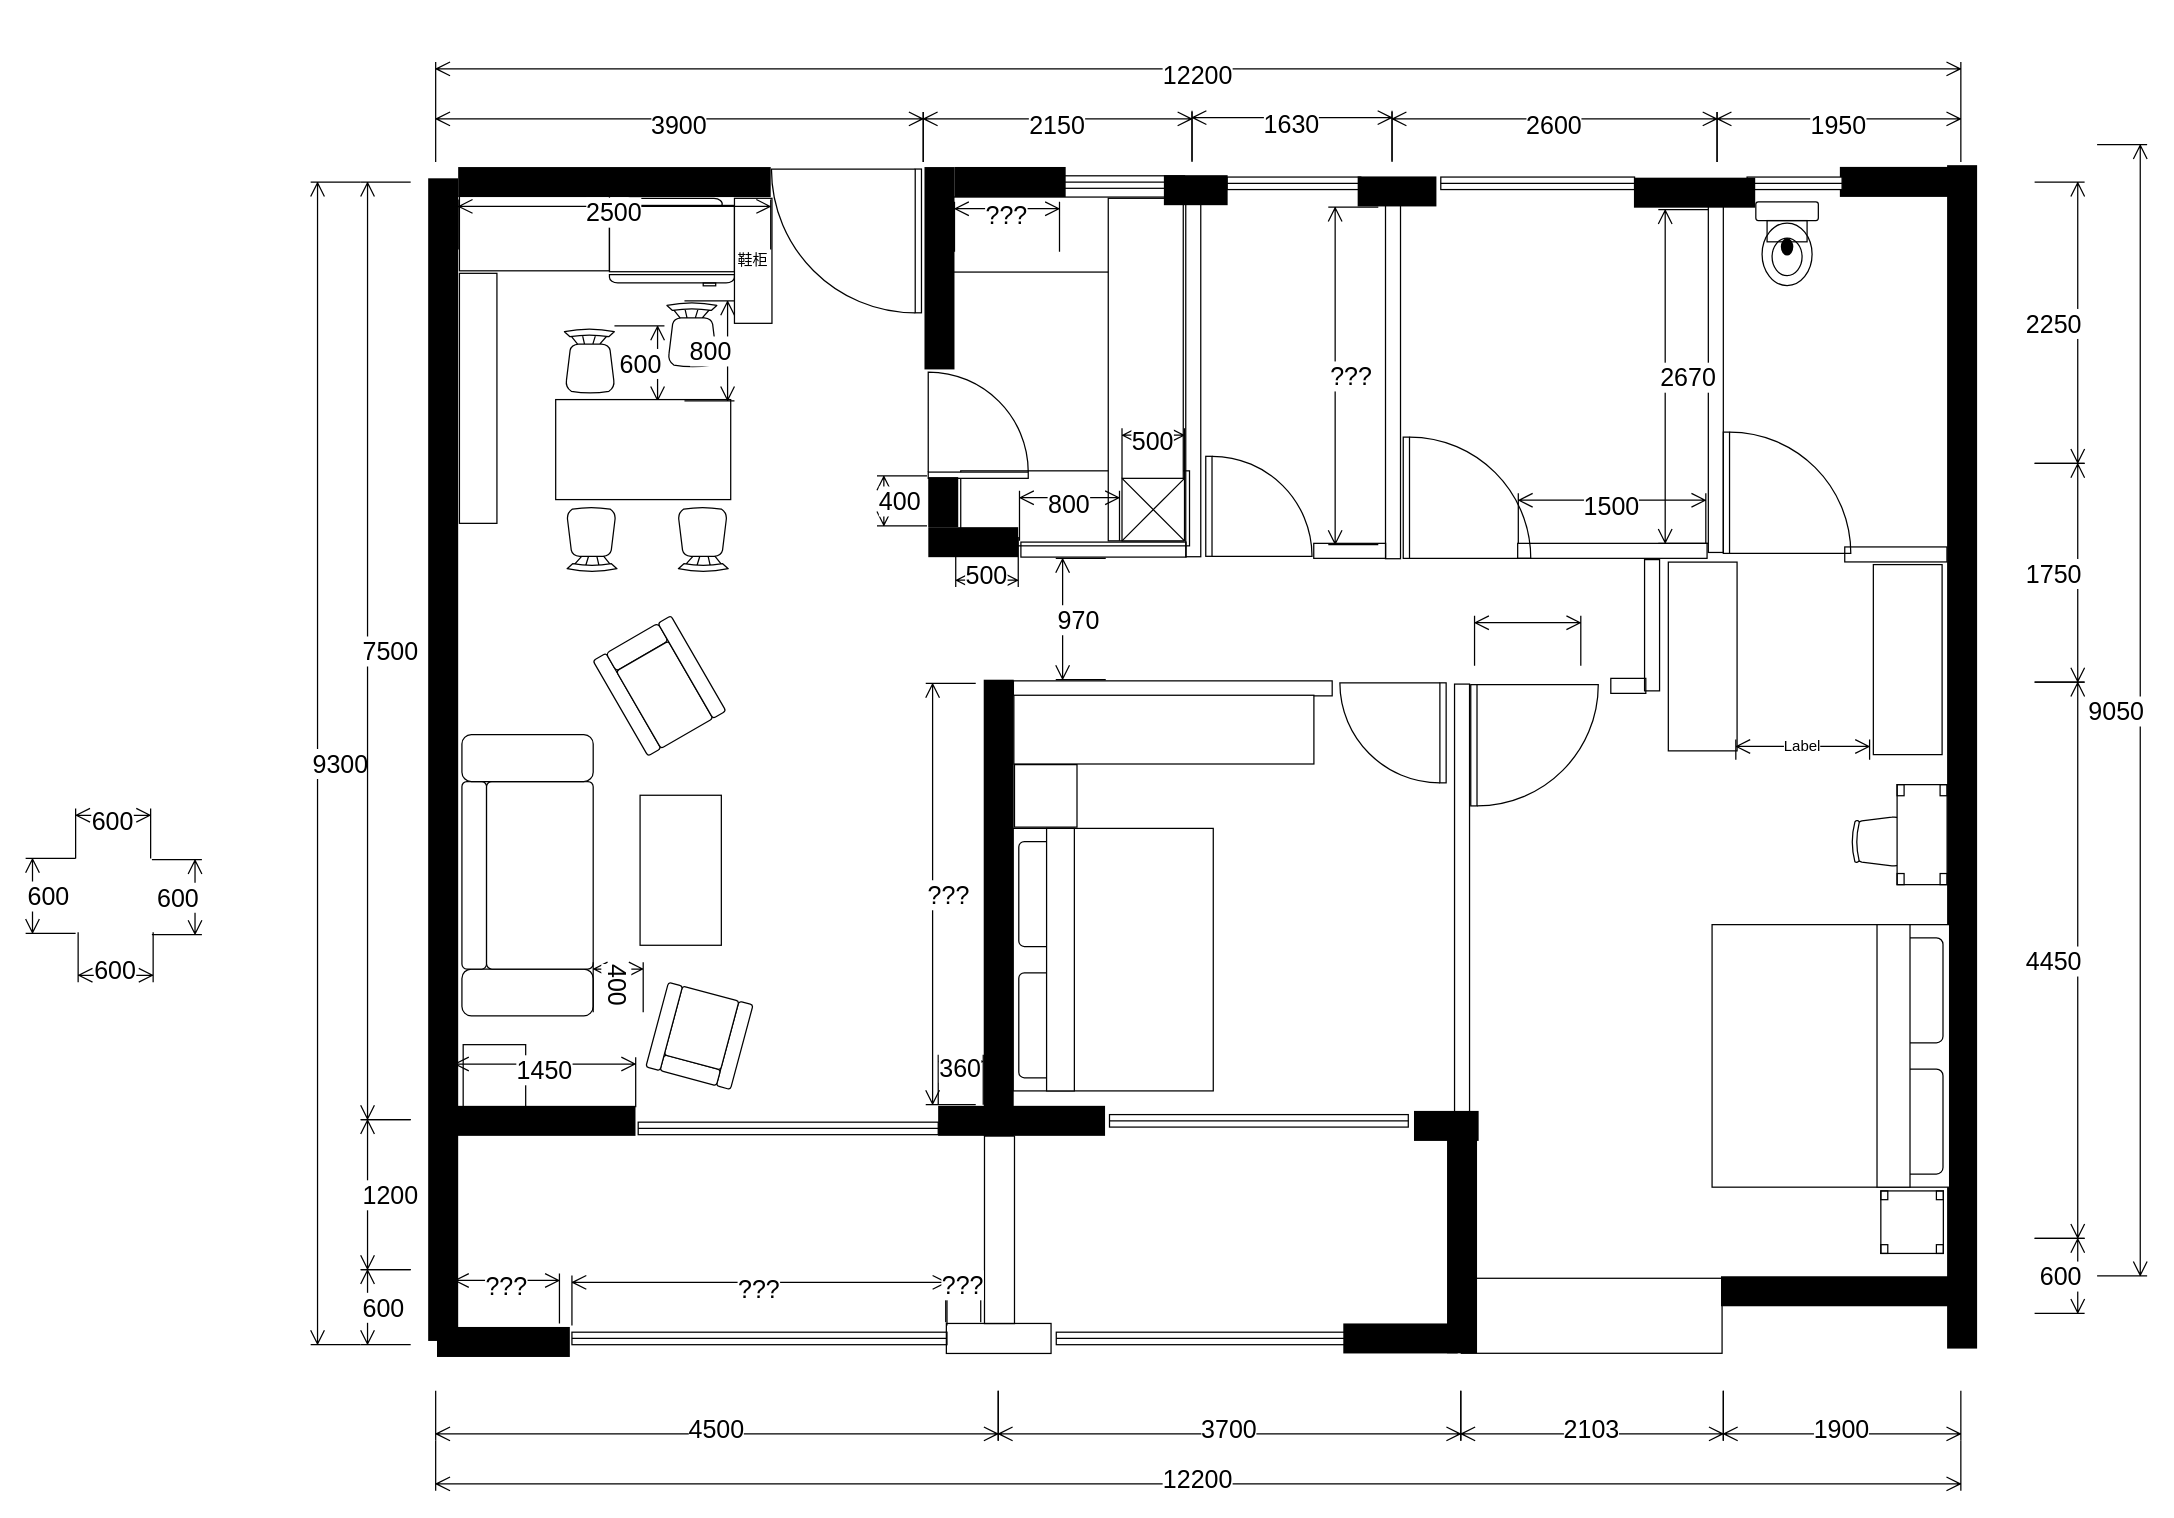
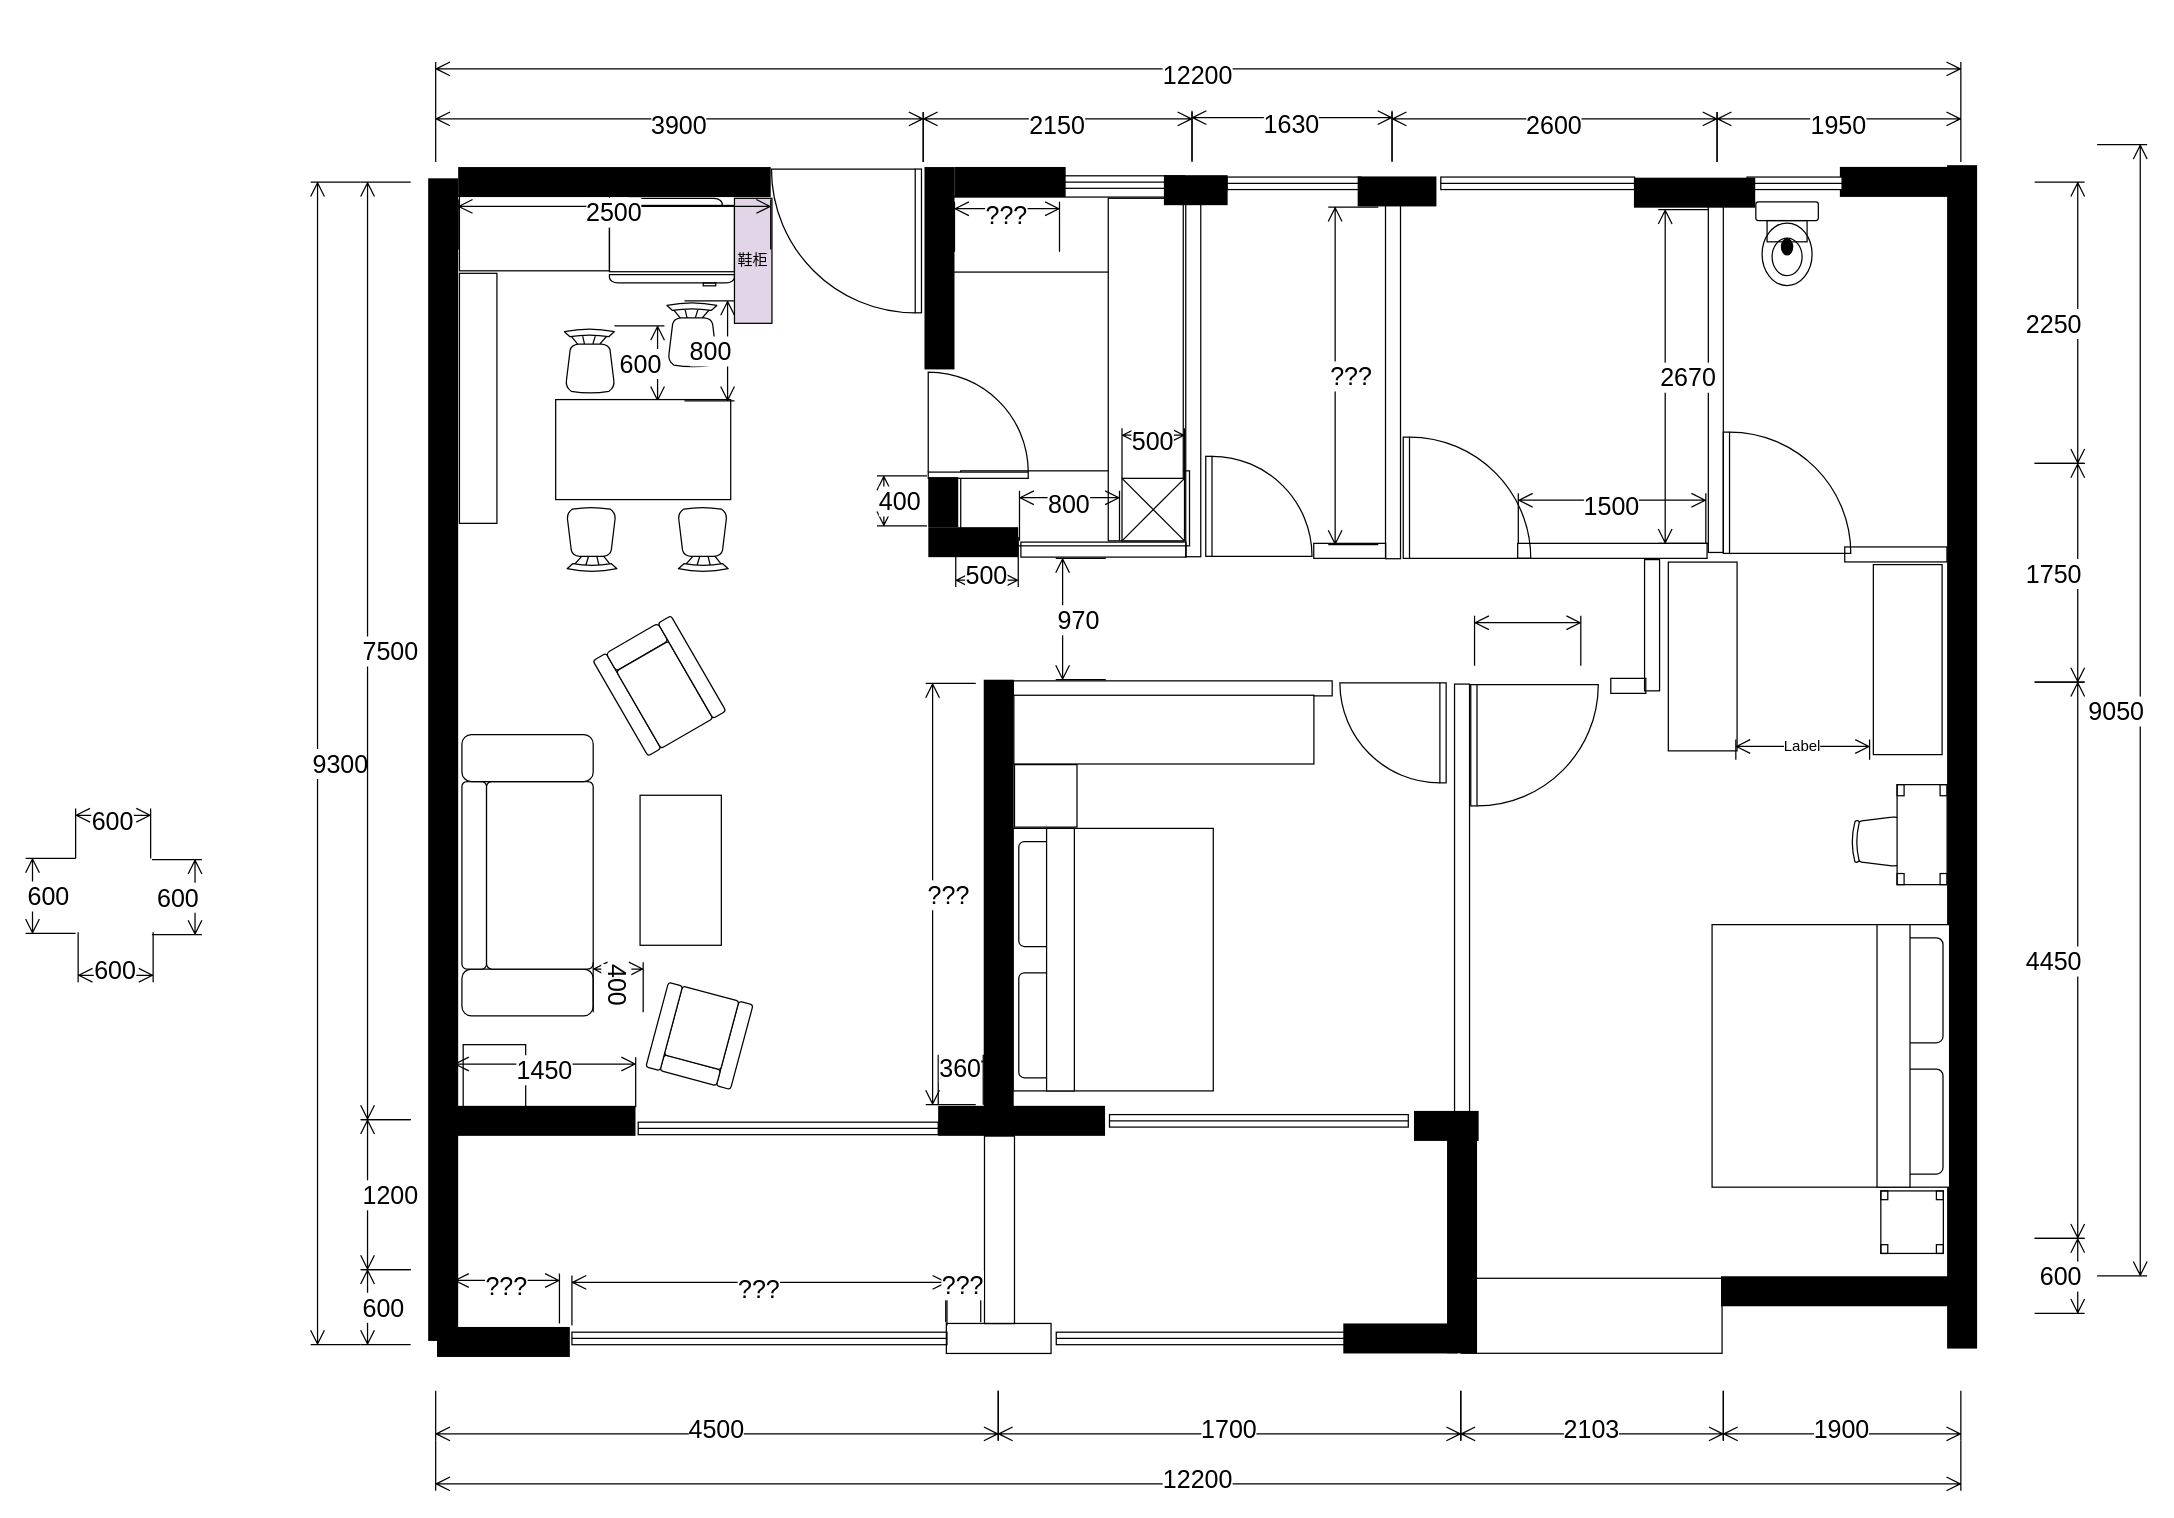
- <mxCell id="91" value="鞋柜" style="whiteSpace=wrap;html=1;" parent="1" vertex="1"><mxGeometry x="587" y="158" width="30" height="100" as="geometry" /></mxCell>
+ <mxCell id="91" value="鞋柜" style="whiteSpace=wrap;html=1;fillColor=#e1d5e7;" parent="1" vertex="1"><mxGeometry x="587" y="158" width="30" height="100" as="geometry" /></mxCell>
- <mxCell id="44" value="3700" style="shape=dimension;whiteSpace=wrap;html=1;align=center;points=[];verticalAlign=bottom;spacingBottom=-5;labelBackgroundColor=#ffffff;strokeColor=#000000;fillColor=none;fontSize=20;fontColor=none;" parent="1" vertex="1"><mxGeometry x="798" y="1111.88" width="370" height="40" as="geometry" /></mxCell>
+ <mxCell id="44" value="1700" style="shape=dimension;whiteSpace=wrap;html=1;align=center;points=[];verticalAlign=bottom;spacingBottom=-5;labelBackgroundColor=#ffffff;strokeColor=#000000;fillColor=none;fontSize=20;fontColor=none;" parent="1" vertex="1"><mxGeometry x="798" y="1111.88" width="370" height="40" as="geometry" /></mxCell>
